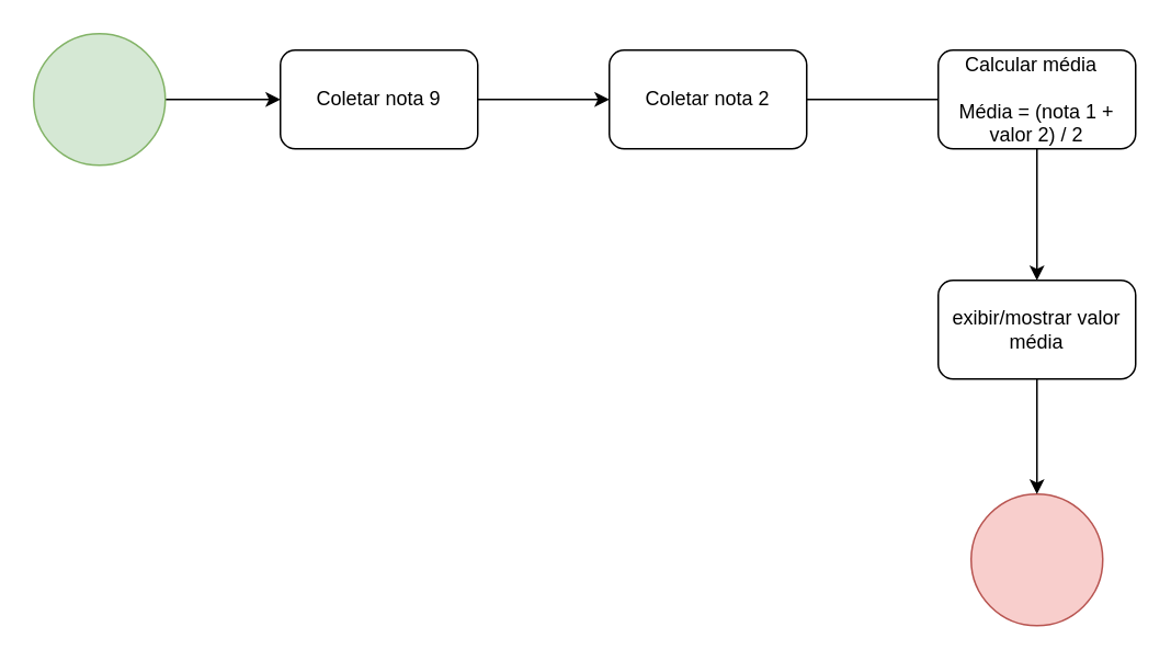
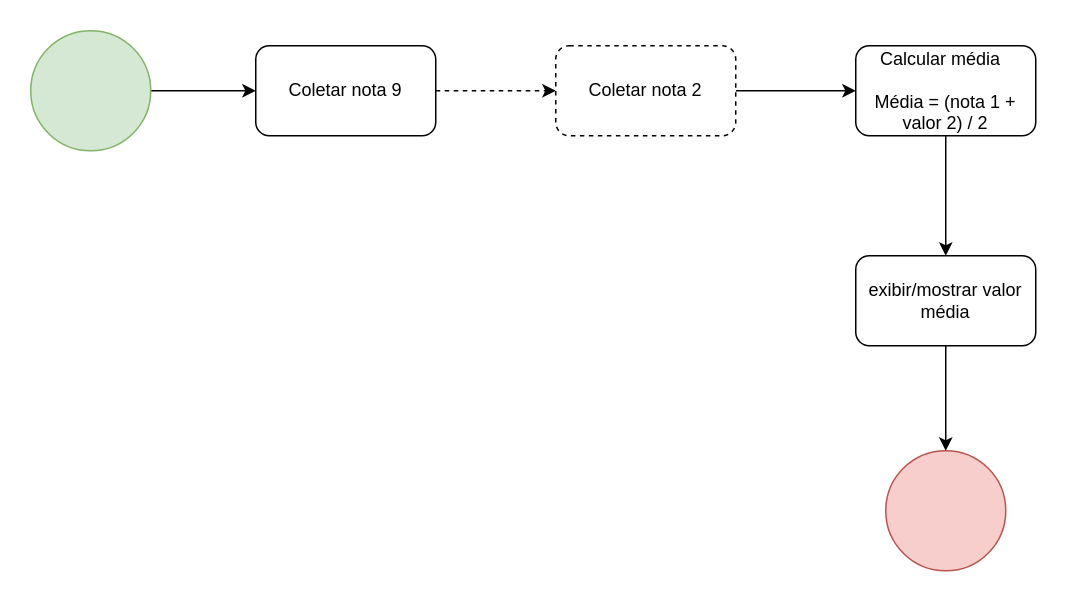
- <mxCell id="5" value="" style="edgeStyle=orthogonalEdgeStyle;rounded=0;orthogonalLoop=1;jettySize=auto;html=1;" parent="1" source="6" target="8" edge="1"><mxGeometry relative="1" as="geometry" /></mxCell>
+ <mxCell id="5" value="" style="edgeStyle=orthogonalEdgeStyle;rounded=0;orthogonalLoop=1;jettySize=auto;html=1;dashed=1;" parent="1" source="6" target="8" edge="1"><mxGeometry relative="1" as="geometry" /></mxCell>
- <mxCell id="8" value="Coletar nota 2" style="whiteSpace=wrap;html=1;rounded=1;" parent="1" vertex="1"><mxGeometry x="370" y="30" width="120" height="60" as="geometry" /></mxCell>
+ <mxCell id="8" value="Coletar nota 2" style="whiteSpace=wrap;html=1;rounded=1;dashed=1;" parent="1" vertex="1"><mxGeometry x="370" y="30" width="120" height="60" as="geometry" /></mxCell>
- <mxCell id="7" value="" style="edgeStyle=orthogonalEdgeStyle;rounded=0;orthogonalLoop=1;jettySize=auto;html=1;endArrow=none;" parent="1" source="8" target="10" edge="1"><mxGeometry relative="1" as="geometry" /></mxCell>
+ <mxCell id="7" value="" style="edgeStyle=orthogonalEdgeStyle;rounded=0;orthogonalLoop=1;jettySize=auto;html=1;" parent="1" source="8" target="10" edge="1"><mxGeometry relative="1" as="geometry" /></mxCell>
